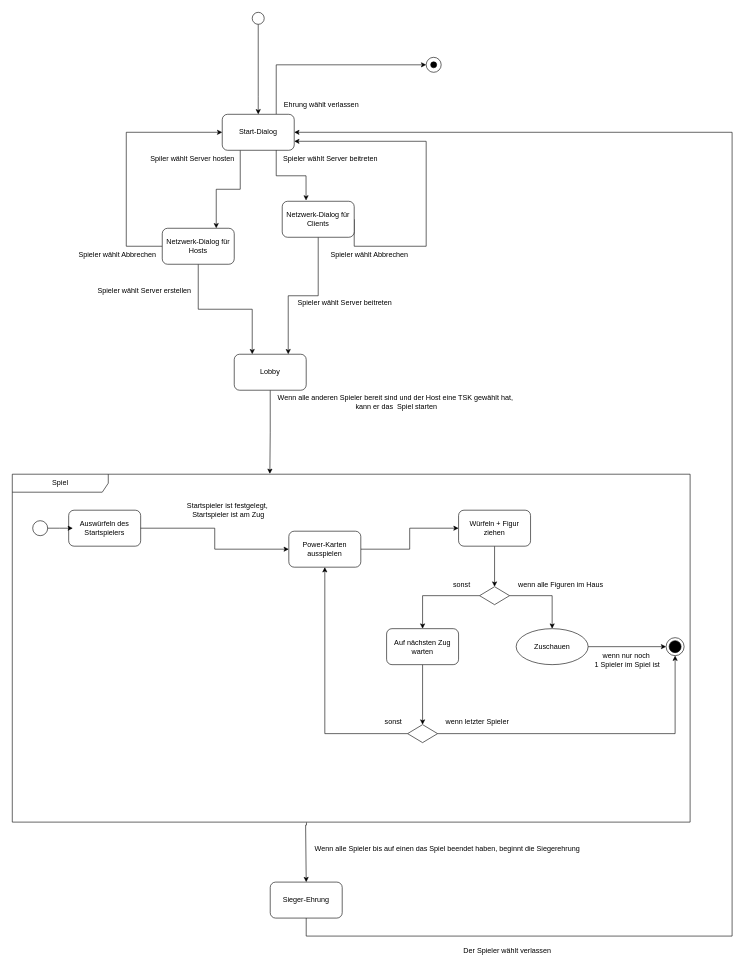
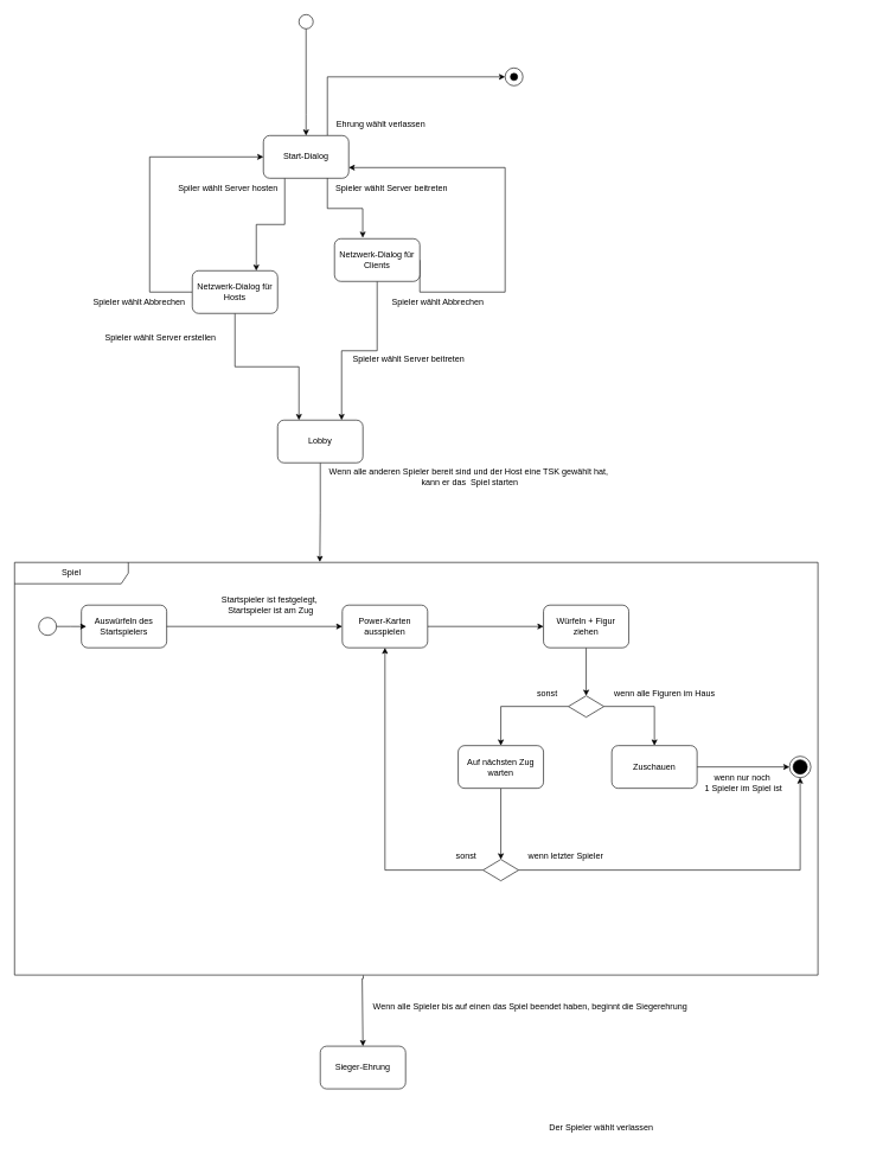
- <mxCell id="18" value="Spieler wählt Server erstellen" style="text;html=1;align=center;verticalAlign=middle;resizable=0;points=[];autosize=1;strokeColor=none;fillColor=none;" vertex="1" parent="1"><mxGeometry x="150" y="470" width="180" height="30" as="geometry" /></mxCell>
+ <mxCell id="18" value="Spieler wählt Server erstellen" style="text;html=1;align=center;verticalAlign=middle;resizable=0;points=[];autosize=1;strokeColor=none;fillColor=none;" vertex="1" parent="1"><mxGeometry x="135" y="460" width="180" height="30" as="geometry" /></mxCell>
- <mxCell id="33" value="Power-Karten ausspielen" style="rounded=1;whiteSpace=wrap;html=1;" vertex="1" parent="28"><mxGeometry x="461" y="95" width="120" height="60" as="geometry" /></mxCell>
+ <mxCell id="33" value="Power-Karten ausspielen" style="rounded=1;whiteSpace=wrap;html=1;" vertex="1" parent="28"><mxGeometry x="461" y="60" width="120" height="60" as="geometry" /></mxCell>
- <mxCell id="53" value="Zuschauen" style="ellipse;whiteSpace=wrap;html=1;" vertex="1" parent="28"><mxGeometry x="840" y="257.5" width="120" height="60" as="geometry" /></mxCell>
+ <mxCell id="53" value="Zuschauen" style="rounded=1;whiteSpace=wrap;html=1;" vertex="1" parent="28"><mxGeometry x="840" y="257.5" width="120" height="60" as="geometry" /></mxCell>
- <mxCell id="24" style="edgeStyle=orthogonalEdgeStyle;rounded=0;orthogonalLoop=1;jettySize=auto;html=1;entryX=1;entryY=0.5;entryDx=0;entryDy=0;exitX=0.5;exitY=1;exitDx=0;exitDy=0;" edge="1" parent="1" source="25" target="4"><mxGeometry relative="1" as="geometry"><mxPoint x="510" y="1610" as="sourcePoint" /><mxPoint x="330" y="230" as="targetPoint" /><Array as="points"><mxPoint x="510" y="1560" /><mxPoint x="1220" y="1560" /><mxPoint x="1220" y="220" /></Array></mxGeometry></mxCell>
